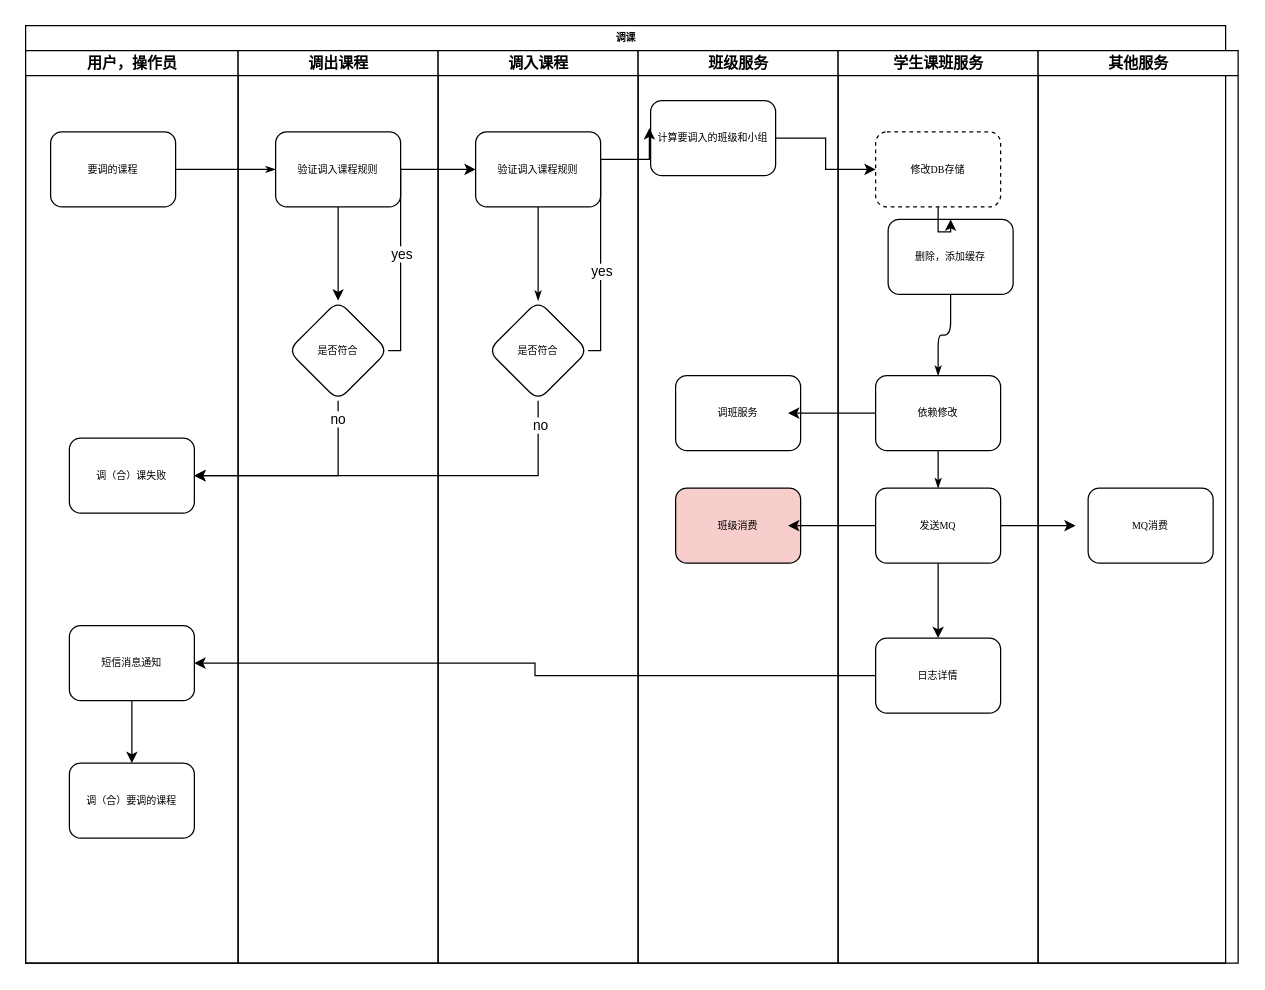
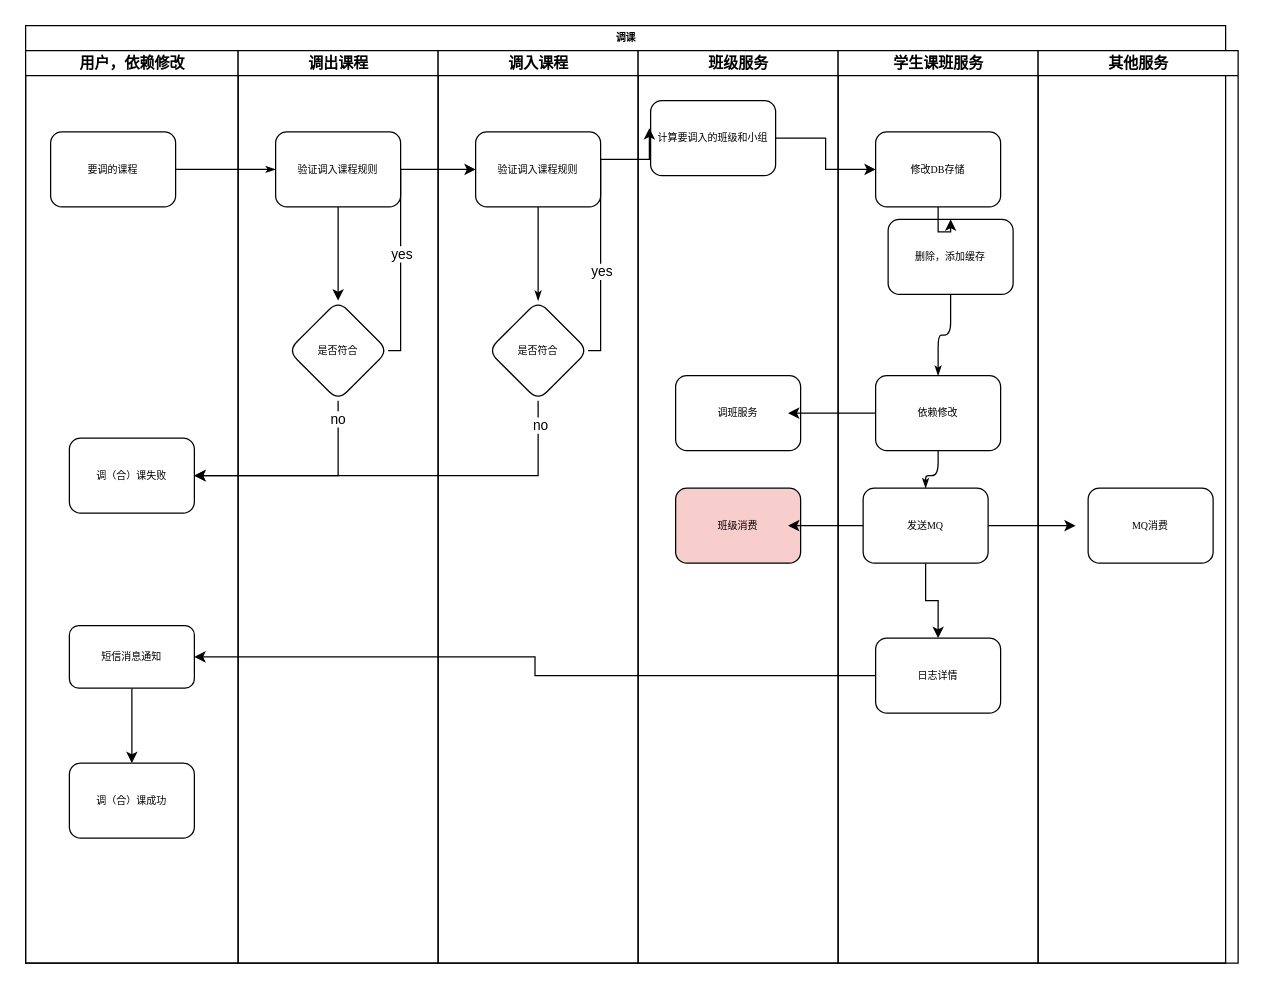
- <mxCell id="3" value="用户，操作员" style="swimlane;html=1;startSize=20;" parent="2" vertex="1"><mxGeometry y="20" width="170" height="730" as="geometry"><mxRectangle y="20" width="30" height="730" as="alternateBounds" /></mxGeometry></mxCell>
+ <mxCell id="3" value="用户，依赖修改" style="swimlane;html=1;startSize=20;" parent="2" vertex="1"><mxGeometry y="20" width="170" height="730" as="geometry"><mxRectangle y="20" width="30" height="730" as="alternateBounds" /></mxGeometry></mxCell>
- <mxCell id="32" value="修改DB存储" style="rounded=1;whiteSpace=wrap;html=1;shadow=0;labelBackgroundColor=none;strokeWidth=1;fontFamily=Verdana;fontSize=8;align=center;dashed=1;" vertex="1" parent="31"><mxGeometry x="30" y="65" width="100" height="60" as="geometry" /></mxCell>
+ <mxCell id="32" value="修改DB存储" style="rounded=1;whiteSpace=wrap;html=1;shadow=0;labelBackgroundColor=none;strokeWidth=1;fontFamily=Verdana;fontSize=8;align=center;" vertex="1" parent="31"><mxGeometry x="30" y="65" width="100" height="60" as="geometry" /></mxCell>
- <mxCell id="36" value="发送MQ" style="rounded=1;whiteSpace=wrap;html=1;shadow=0;labelBackgroundColor=none;strokeWidth=1;fontFamily=Verdana;fontSize=8;align=center;" vertex="1" parent="31"><mxGeometry x="30" y="350" width="100" height="60" as="geometry" /></mxCell>
+ <mxCell id="36" value="发送MQ" style="rounded=1;whiteSpace=wrap;html=1;shadow=0;labelBackgroundColor=none;strokeWidth=1;fontFamily=Verdana;fontSize=8;align=center;" vertex="1" parent="31"><mxGeometry x="20" y="350" width="100" height="60" as="geometry" /></mxCell>
- <mxCell id="8" value="短信消息通知" style="rounded=1;whiteSpace=wrap;html=1;shadow=0;labelBackgroundColor=none;strokeWidth=1;fontFamily=Verdana;fontSize=8;align=center;" vertex="1" parent="3"><mxGeometry x="35" y="460" width="100" height="60" as="geometry" /></mxCell>
+ <mxCell id="8" value="短信消息通知" style="rounded=1;whiteSpace=wrap;html=1;shadow=0;labelBackgroundColor=none;strokeWidth=1;fontFamily=Verdana;fontSize=8;align=center;" vertex="1" parent="3"><mxGeometry x="35" y="460" width="100" height="50" as="geometry" /></mxCell>
- <mxCell id="6" value="调（合）要调的课程" style="rounded=1;whiteSpace=wrap;html=1;shadow=0;labelBackgroundColor=none;strokeWidth=1;fontFamily=Verdana;fontSize=8;align=center;" vertex="1" parent="3"><mxGeometry x="35" y="570" width="100" height="60" as="geometry" /></mxCell>
+ <mxCell id="6" value="调（合）课成功" style="rounded=1;whiteSpace=wrap;html=1;shadow=0;labelBackgroundColor=none;strokeWidth=1;fontFamily=Verdana;fontSize=8;align=center;" vertex="1" parent="3"><mxGeometry x="35" y="570" width="100" height="60" as="geometry" /></mxCell>
